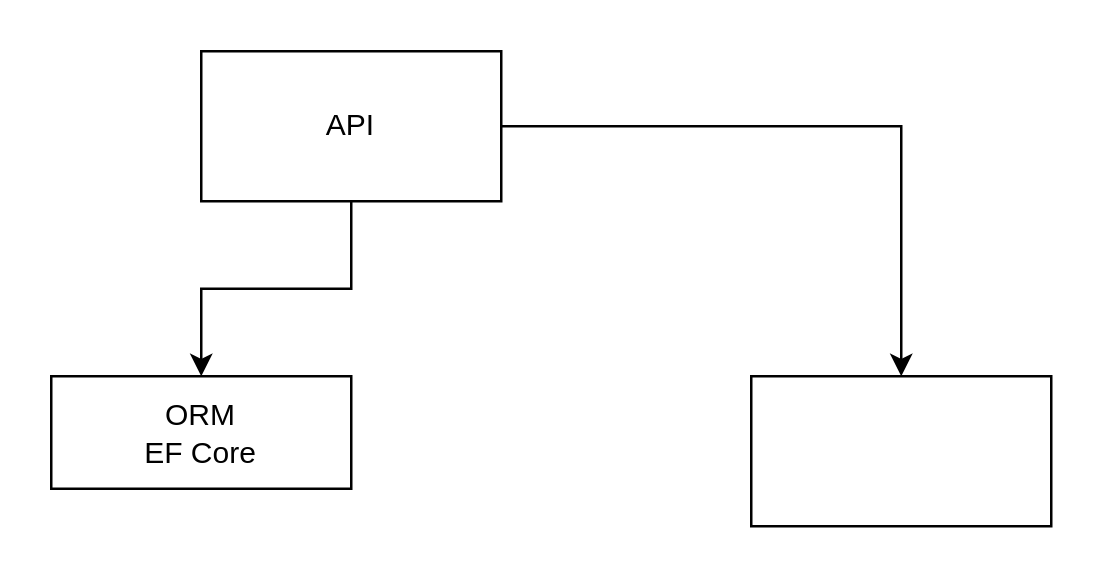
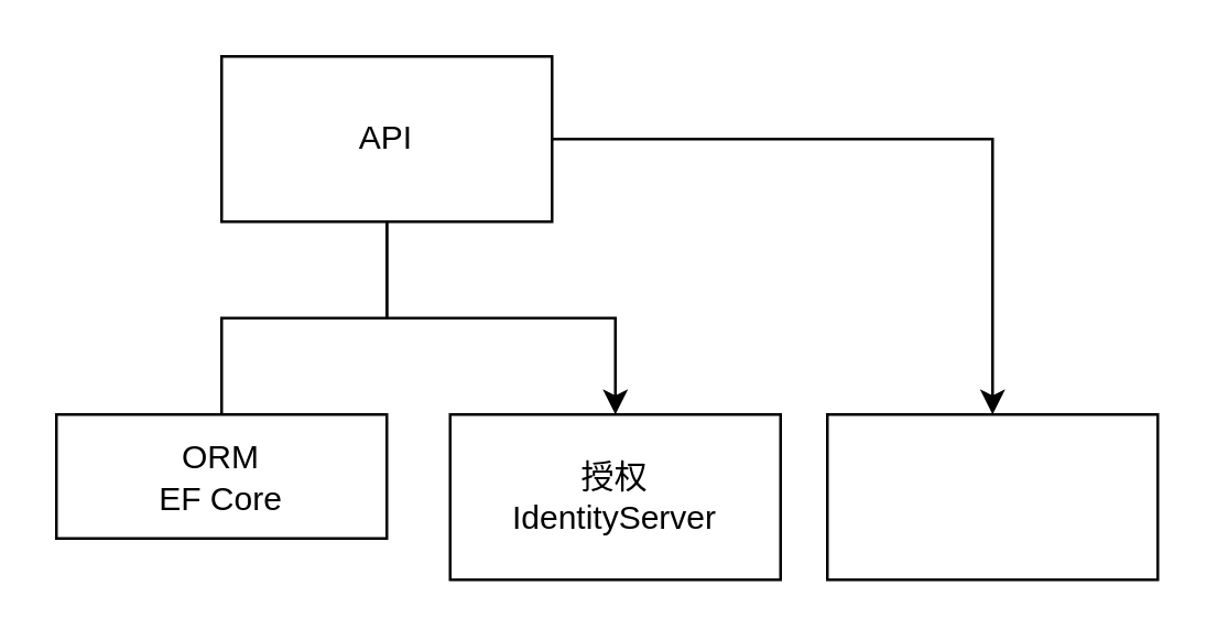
+ <mxCell id="2" value="" style="edgeStyle=orthogonalEdgeStyle;rounded=0;orthogonalLoop=1;jettySize=auto;html=1;" parent="1" source="5" target="8" edge="1"><mxGeometry relative="1" as="geometry" /></mxCell>
- <mxCell id="3" value="" style="edgeStyle=orthogonalEdgeStyle;rounded=0;orthogonalLoop=1;jettySize=auto;html=1;" parent="1" source="5" target="7" edge="1"><mxGeometry relative="1" as="geometry" /></mxCell>
+ <mxCell id="3" value="" style="edgeStyle=orthogonalEdgeStyle;rounded=0;orthogonalLoop=1;jettySize=auto;html=1;endArrow=none;" parent="1" source="5" target="7" edge="1"><mxGeometry relative="1" as="geometry" /></mxCell>
+ <mxCell id="8" value="授权&lt;br&gt;IdentityServer" style="rounded=0;whiteSpace=wrap;html=1;" parent="1" vertex="1"><mxGeometry x="163" y="150" width="120" height="60" as="geometry" /></mxCell>
